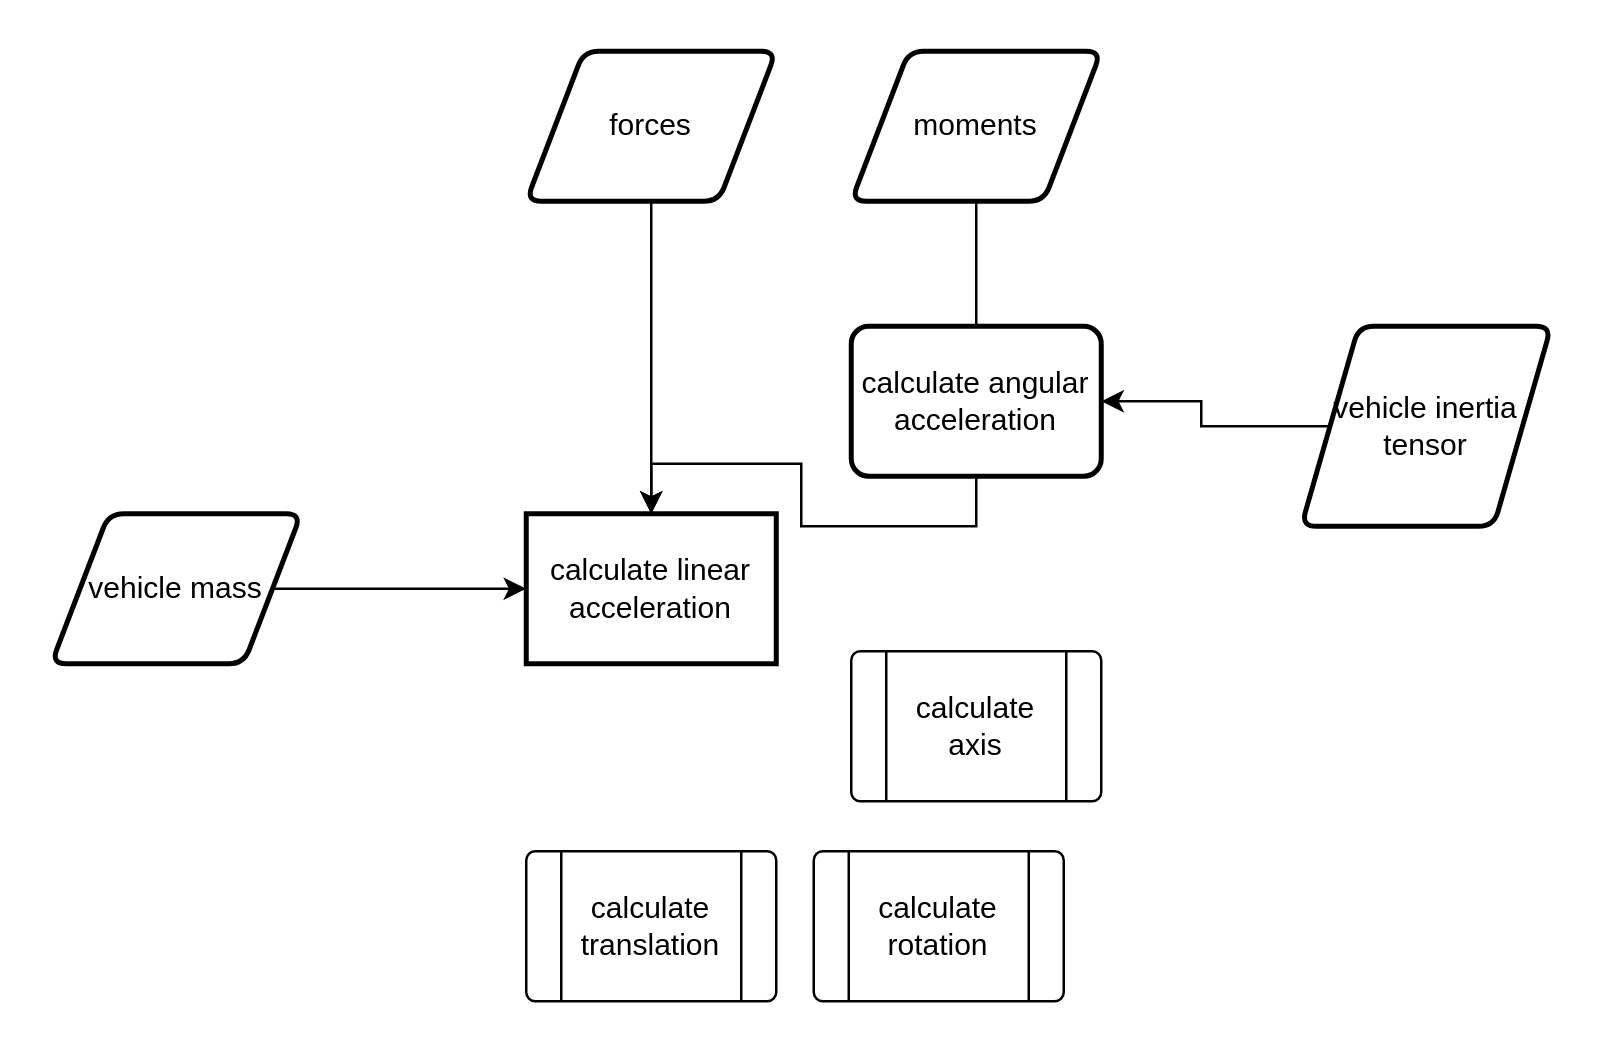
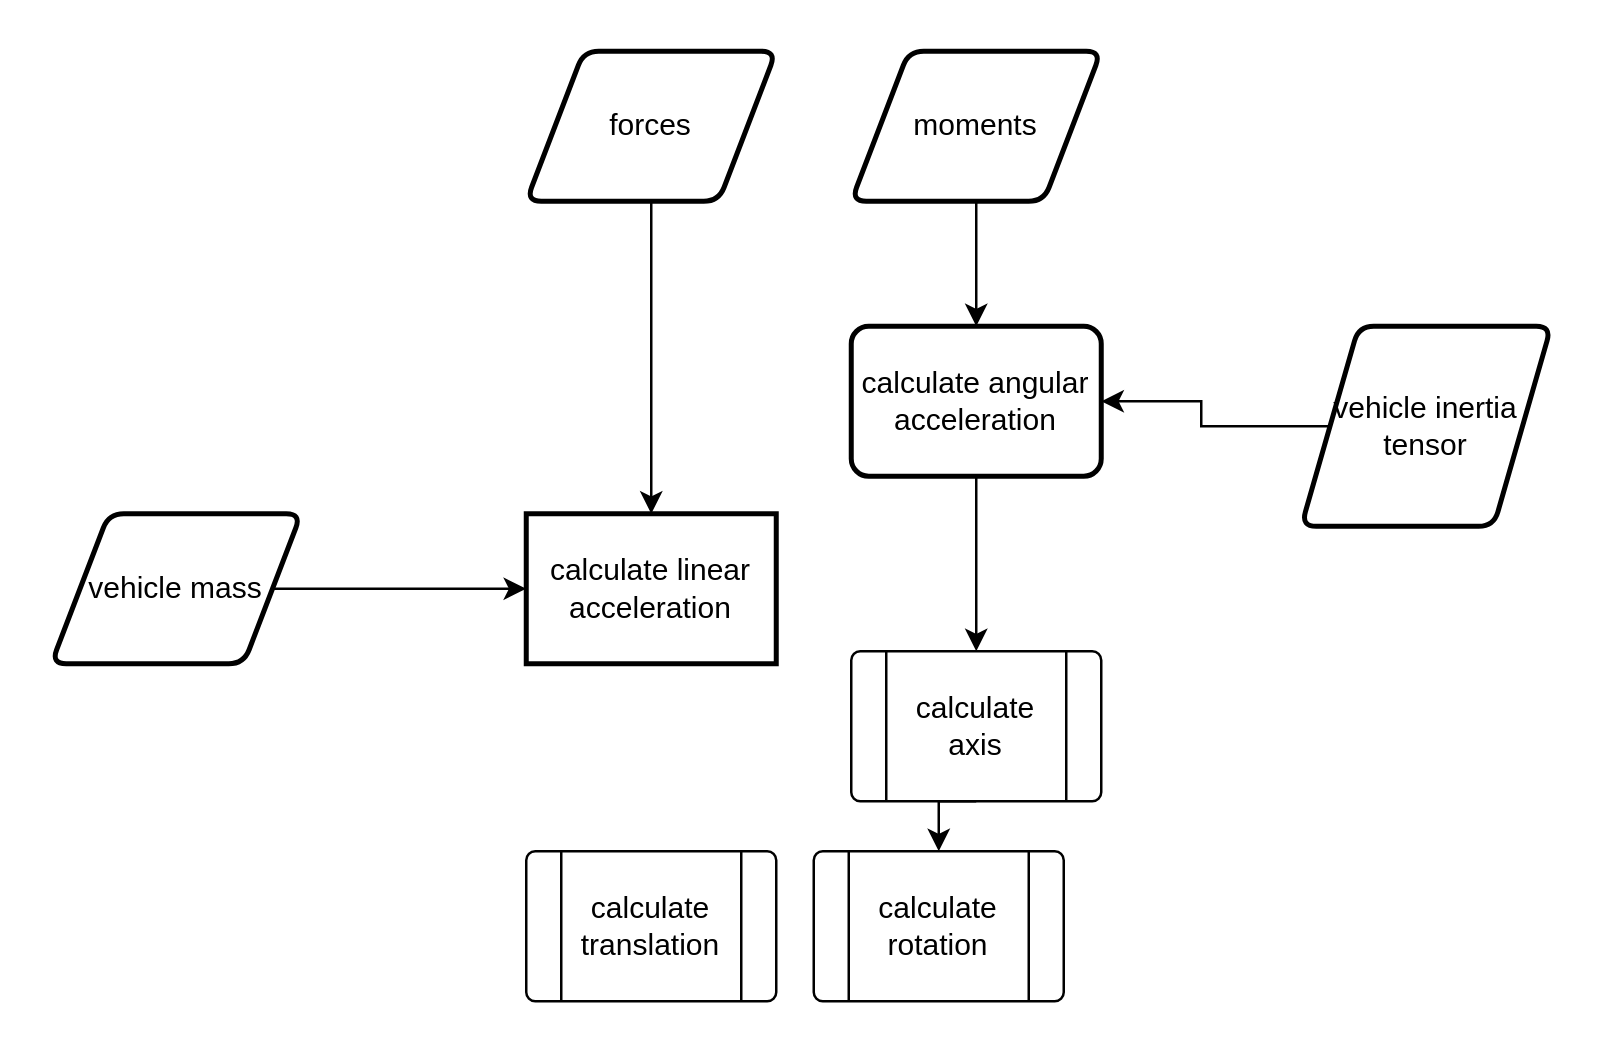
- <mxCell id="2" style="edgeStyle=orthogonalEdgeStyle;rounded=0;orthogonalLoop=1;jettySize=auto;html=1;exitX=0.5;exitY=1;exitDx=0;exitDy=0;endArrow=none;" edge="1" parent="1" source="3" target="7"><mxGeometry relative="1" as="geometry" /></mxCell>
+ <mxCell id="2" style="edgeStyle=orthogonalEdgeStyle;rounded=0;orthogonalLoop=1;jettySize=auto;html=1;exitX=0.5;exitY=1;exitDx=0;exitDy=0;" edge="1" parent="1" source="3" target="7"><mxGeometry relative="1" as="geometry" /></mxCell>
- <mxCell id="6" style="edgeStyle=orthogonalEdgeStyle;rounded=0;orthogonalLoop=1;jettySize=auto;html=1;exitX=0.5;exitY=1;exitDx=0;exitDy=0;" edge="1" parent="1" source="7" target="9"><mxGeometry relative="1" as="geometry" /></mxCell>
+ <mxCell id="6" style="edgeStyle=orthogonalEdgeStyle;rounded=0;orthogonalLoop=1;jettySize=auto;html=1;exitX=0.5;exitY=1;exitDx=0;exitDy=0;entryX=0.5;entryY=0;entryDx=0;entryDy=0;" edge="1" parent="1" source="7" target="13"><mxGeometry relative="1" as="geometry" /></mxCell>
+ <mxCell id="12" style="edgeStyle=orthogonalEdgeStyle;rounded=0;orthogonalLoop=1;jettySize=auto;html=1;exitX=0.5;exitY=1;exitDx=0;exitDy=0;entryX=0.5;entryY=0;entryDx=0;entryDy=0;" edge="1" parent="1" source="13" target="11"><mxGeometry relative="1" as="geometry" /></mxCell>
